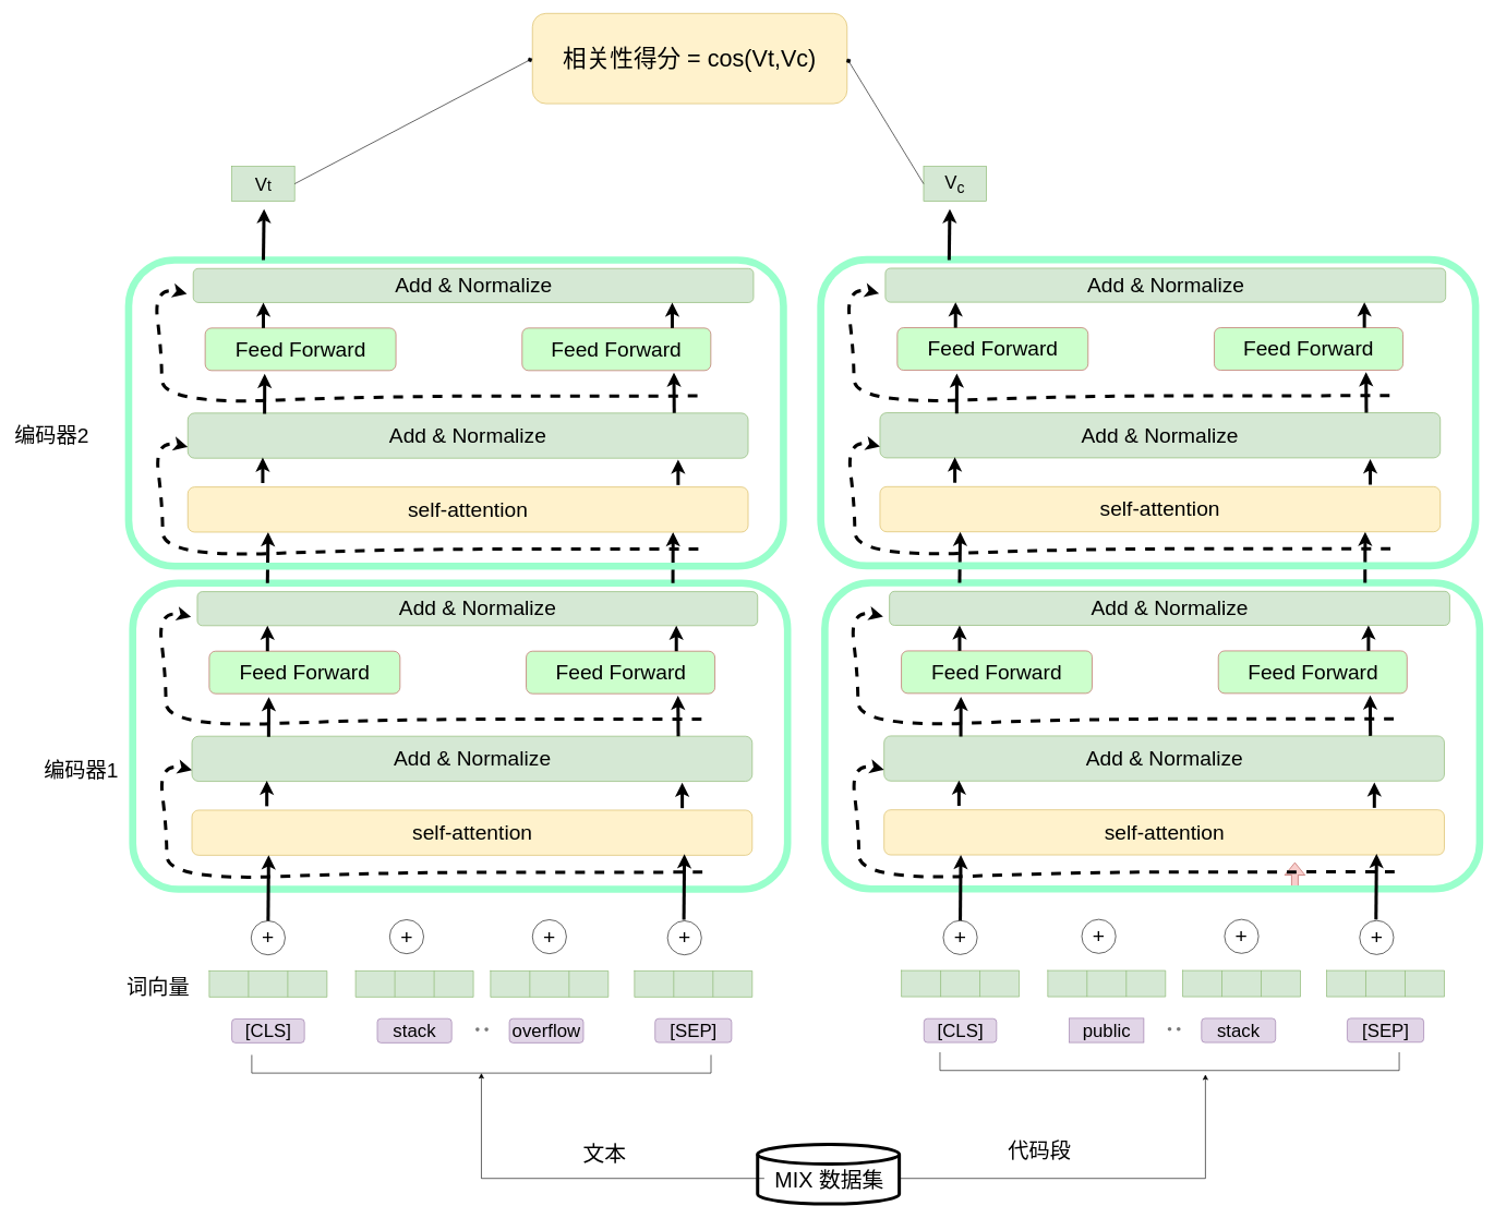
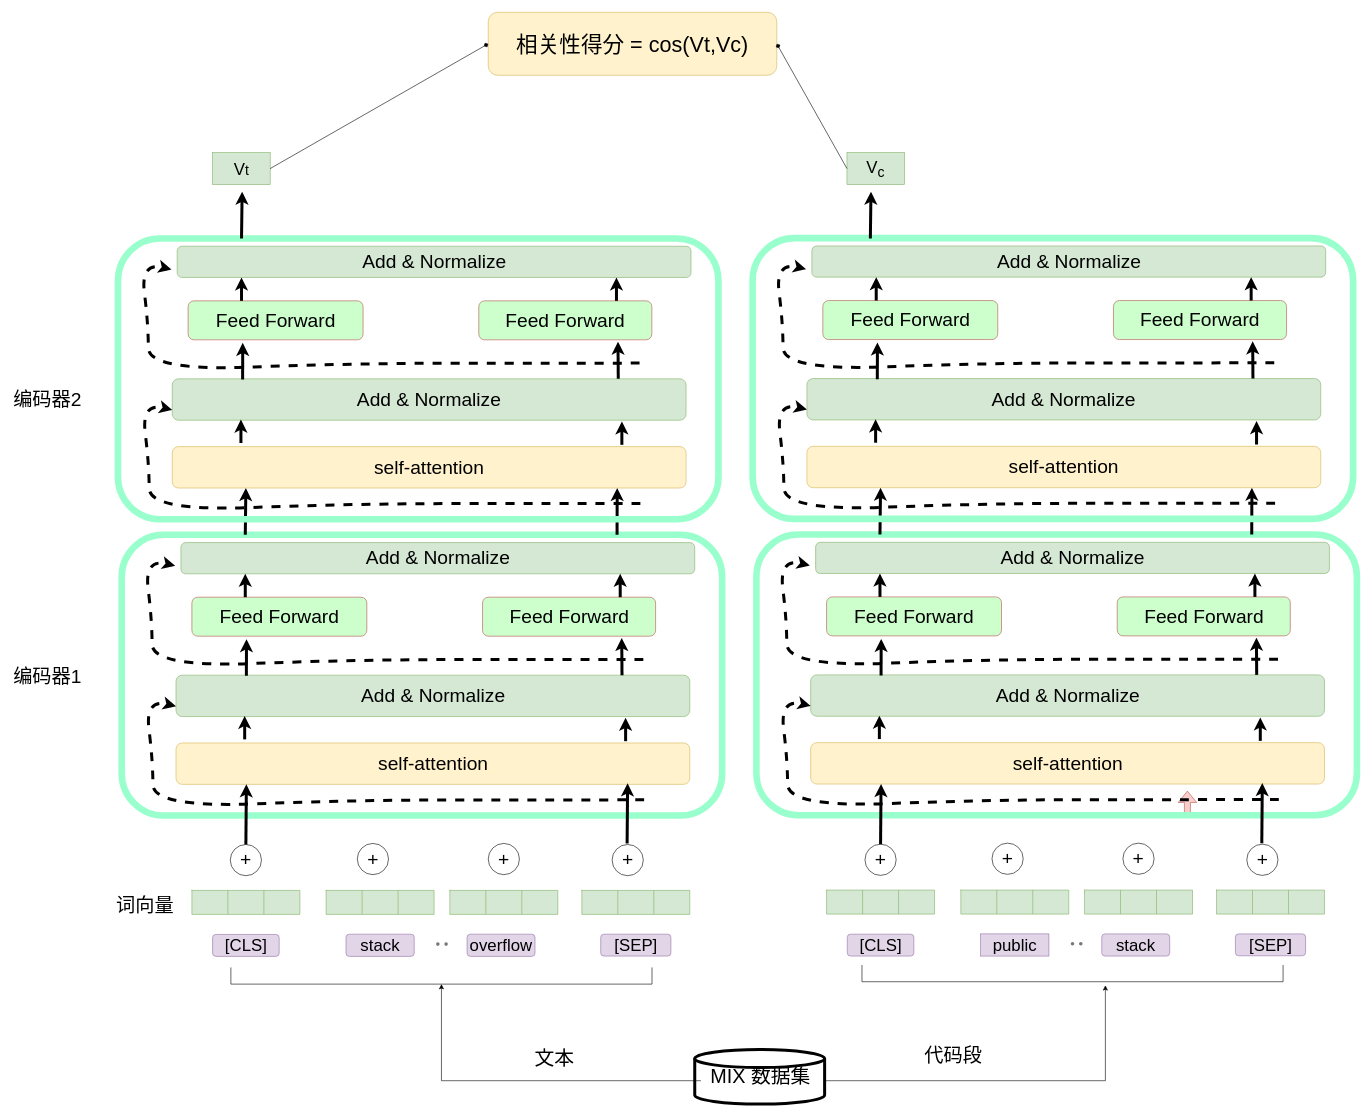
- <mxCell id="11" value="&lt;font style=&quot;font-size: 36px&quot;&gt;&lt;font style=&quot;font-size: 36px&quot;&gt;相关性得分 = cos(V&lt;/font&gt;&lt;font style=&quot;font-size: 36px&quot;&gt;t,Vc)&lt;/font&gt;&lt;/font&gt;" style="rounded=1;whiteSpace=wrap;html=1;fillColor=#fff2cc;strokeColor=#d6b656;" parent="1" vertex="1"><mxGeometry x="813" y="20" width="481" height="138" as="geometry" /></mxCell>
+ <mxCell id="11" value="&lt;font style=&quot;font-size: 36px&quot;&gt;&lt;font style=&quot;font-size: 36px&quot;&gt;相关性得分 = cos(V&lt;/font&gt;&lt;font style=&quot;font-size: 36px&quot;&gt;t,Vc)&lt;/font&gt;&lt;/font&gt;" style="rounded=1;whiteSpace=wrap;html=1;fillColor=#fff2cc;strokeColor=#d6b656;" parent="1" vertex="1"><mxGeometry x="813" y="20" width="481" height="105" as="geometry" /></mxCell>
- <mxCell id="77" value="编码器1" style="text;html=1;strokeColor=none;fillColor=none;align=center;verticalAlign=middle;whiteSpace=wrap;rounded=0;fontSize=32;" parent="1" vertex="1"><mxGeometry x="65" y="1162" width="117" height="30" as="geometry" /></mxCell>
+ <mxCell id="77" value="编码器1" style="text;html=1;strokeColor=none;fillColor=none;align=center;verticalAlign=middle;whiteSpace=wrap;rounded=0;fontSize=32;" parent="1" vertex="1"><mxGeometry x="20" y="1112" width="117" height="30" as="geometry" /></mxCell>
- <mxCell id="18" value="&lt;font style=&quot;font-size: 33px&quot;&gt;MIX 数据集&lt;/font&gt;" style="text;html=1;strokeColor=none;fillColor=none;align=center;verticalAlign=middle;whiteSpace=wrap;rounded=0;dashed=1;dashPattern=1 2;" parent="1" vertex="1"><mxGeometry x="1167.5" y="1788" width="198" height="30" as="geometry" /></mxCell>
+ <mxCell id="18" value="&lt;font style=&quot;font-size: 33px&quot;&gt;MIX 数据集&lt;/font&gt;" style="text;html=1;strokeColor=none;fillColor=none;align=center;verticalAlign=middle;whiteSpace=wrap;rounded=0;dashed=1;dashPattern=1 2;" parent="1" vertex="1"><mxGeometry x="1167.5" y="1778" width="198" height="30" as="geometry" /></mxCell>
